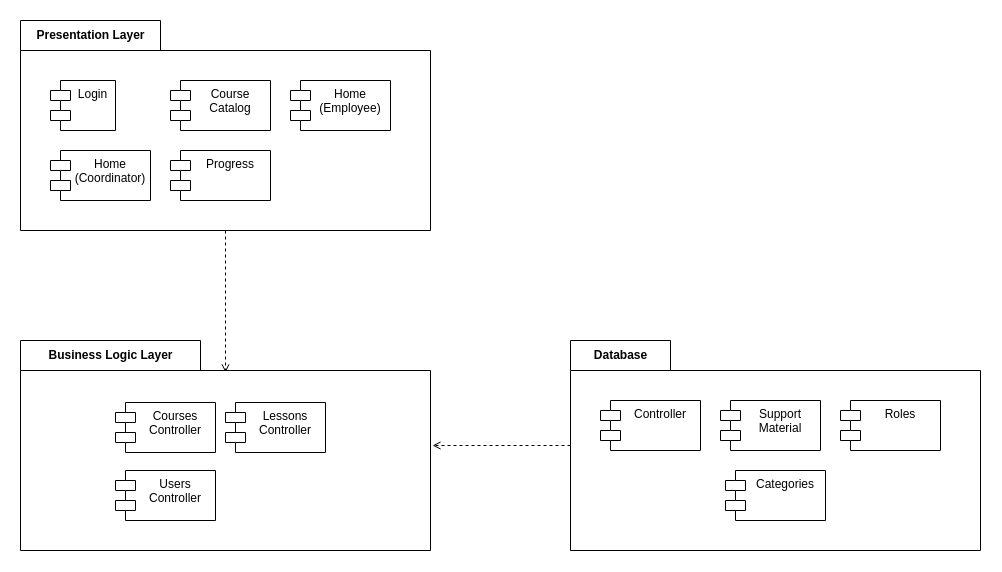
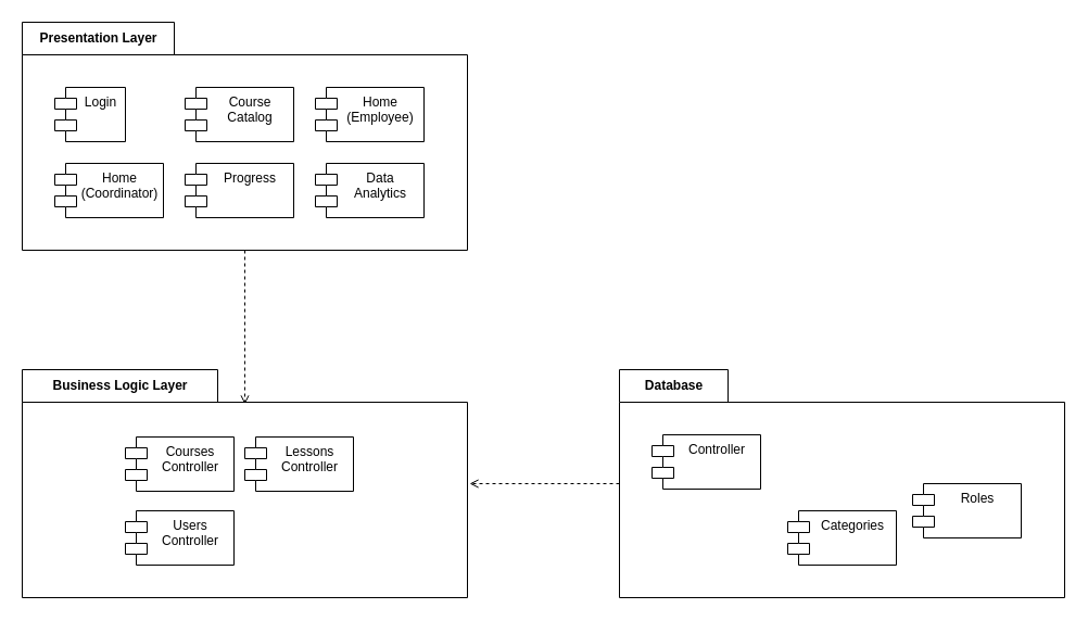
+ <mxCell id="9" value="Data&#10;Analytics" style="shape=module;align=left;spacingLeft=20;align=center;verticalAlign=top;" parent="3" vertex="1"><mxGeometry x="270" y="130" width="100" height="50" as="geometry" /></mxCell>
- <mxCell id="17" value="Support&#10;Material" style="shape=module;align=left;spacingLeft=20;align=center;verticalAlign=top;" parent="15" vertex="1"><mxGeometry x="150" y="60" width="100" height="50" as="geometry" /></mxCell>
- <mxCell id="18" value="Roles" style="shape=module;align=left;spacingLeft=20;align=center;verticalAlign=top;" parent="15" vertex="1"><mxGeometry x="270" y="60" width="100" height="50" as="geometry" /></mxCell>
+ <mxCell id="18" value="Roles" style="shape=module;align=left;spacingLeft=20;align=center;verticalAlign=top;" parent="15" vertex="1"><mxGeometry x="270" y="105" width="100" height="50" as="geometry" /></mxCell>
